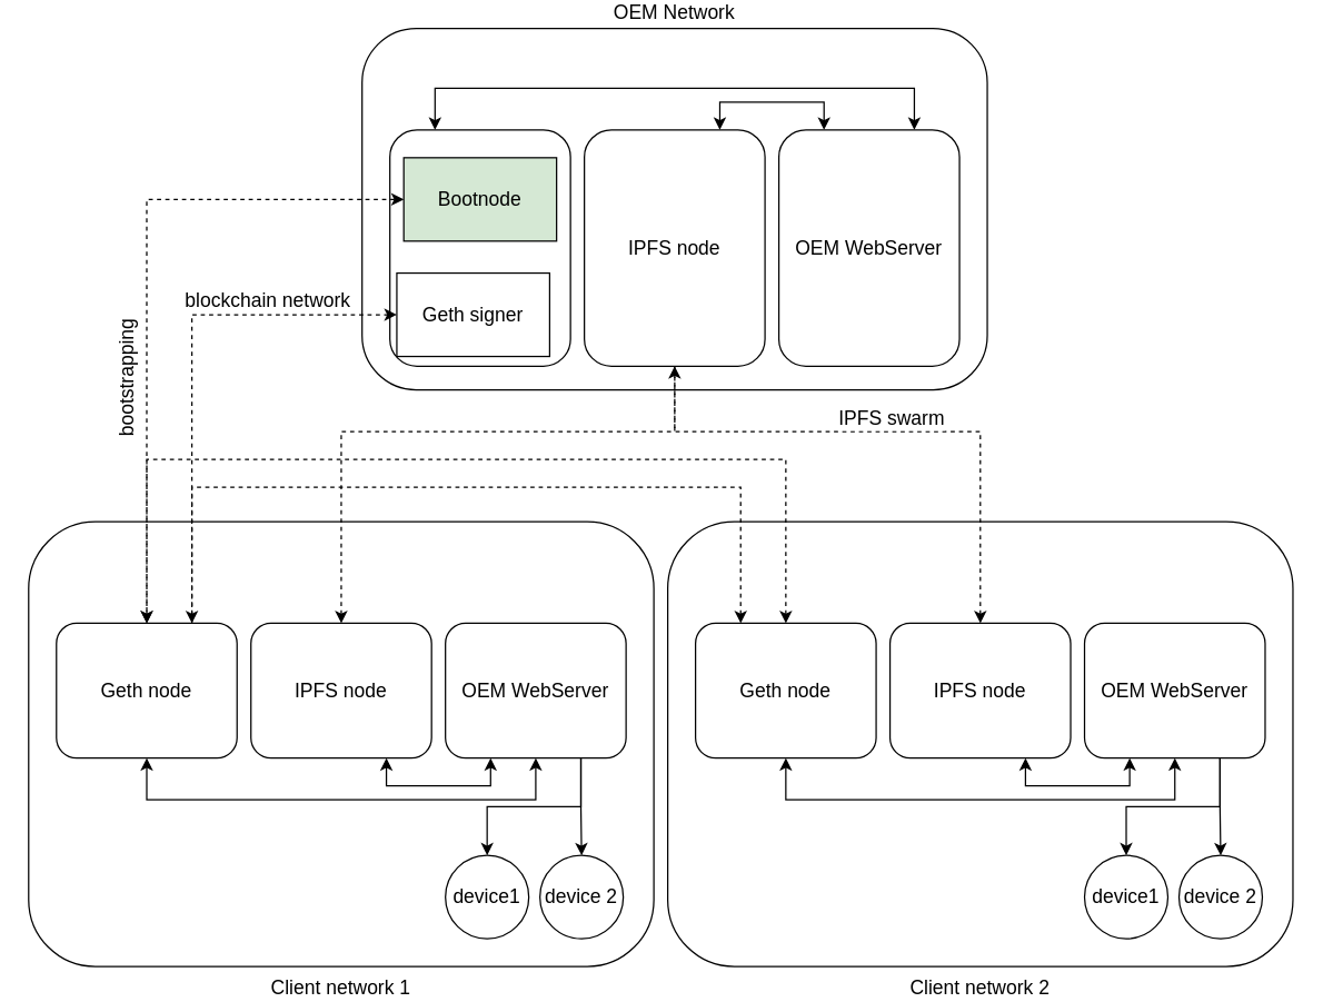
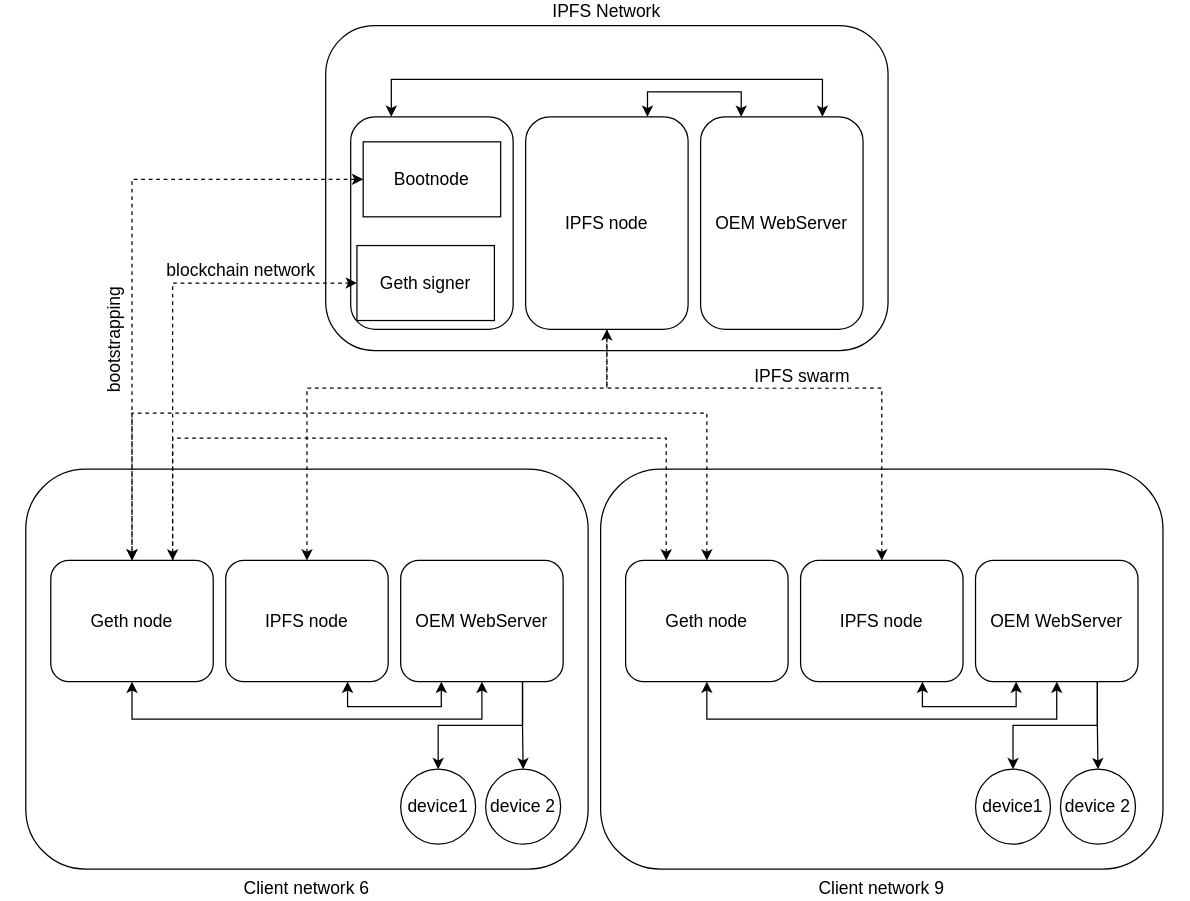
- <mxCell id="2" value="OEM Network" style="rounded=1;whiteSpace=wrap;html=1;labelPosition=center;verticalLabelPosition=top;align=center;verticalAlign=bottom;fontSize=14;" vertex="1" parent="1"><mxGeometry x="260" y="20" width="450" height="260" as="geometry" /></mxCell>
+ <mxCell id="2" value="IPFS Network" style="rounded=1;whiteSpace=wrap;html=1;labelPosition=center;verticalLabelPosition=top;align=center;verticalAlign=bottom;fontSize=14;" vertex="1" parent="1"><mxGeometry x="260" y="20" width="450" height="260" as="geometry" /></mxCell>
- <mxCell id="8" value="Bootnode" style="rounded=0;whiteSpace=wrap;html=1;fontSize=14;fillColor=#d5e8d4;" vertex="1" parent="1"><mxGeometry x="290" y="113" width="110" height="60" as="geometry" /></mxCell>
+ <mxCell id="8" value="Bootnode" style="rounded=0;whiteSpace=wrap;html=1;fontSize=14;" vertex="1" parent="1"><mxGeometry x="290" y="113" width="110" height="60" as="geometry" /></mxCell>
- <mxCell id="10" value="Client network 1" style="rounded=1;whiteSpace=wrap;html=1;labelPosition=center;verticalLabelPosition=bottom;align=center;verticalAlign=top;fontSize=14;" vertex="1" parent="1"><mxGeometry x="20" y="375" width="450" height="320" as="geometry" /></mxCell>
+ <mxCell id="10" value="Client network 6" style="rounded=1;whiteSpace=wrap;html=1;labelPosition=center;verticalLabelPosition=bottom;align=center;verticalAlign=top;fontSize=14;" vertex="1" parent="1"><mxGeometry x="20" y="375" width="450" height="320" as="geometry" /></mxCell>
- <mxCell id="25" value="Client network 2" style="rounded=1;whiteSpace=wrap;html=1;labelPosition=center;verticalLabelPosition=bottom;align=center;verticalAlign=top;fontSize=14;" vertex="1" parent="1"><mxGeometry x="480" y="375" width="450" height="320" as="geometry" /></mxCell>
+ <mxCell id="25" value="Client network 9" style="rounded=1;whiteSpace=wrap;html=1;labelPosition=center;verticalLabelPosition=bottom;align=center;verticalAlign=top;fontSize=14;" vertex="1" parent="1"><mxGeometry x="480" y="375" width="450" height="320" as="geometry" /></mxCell>
